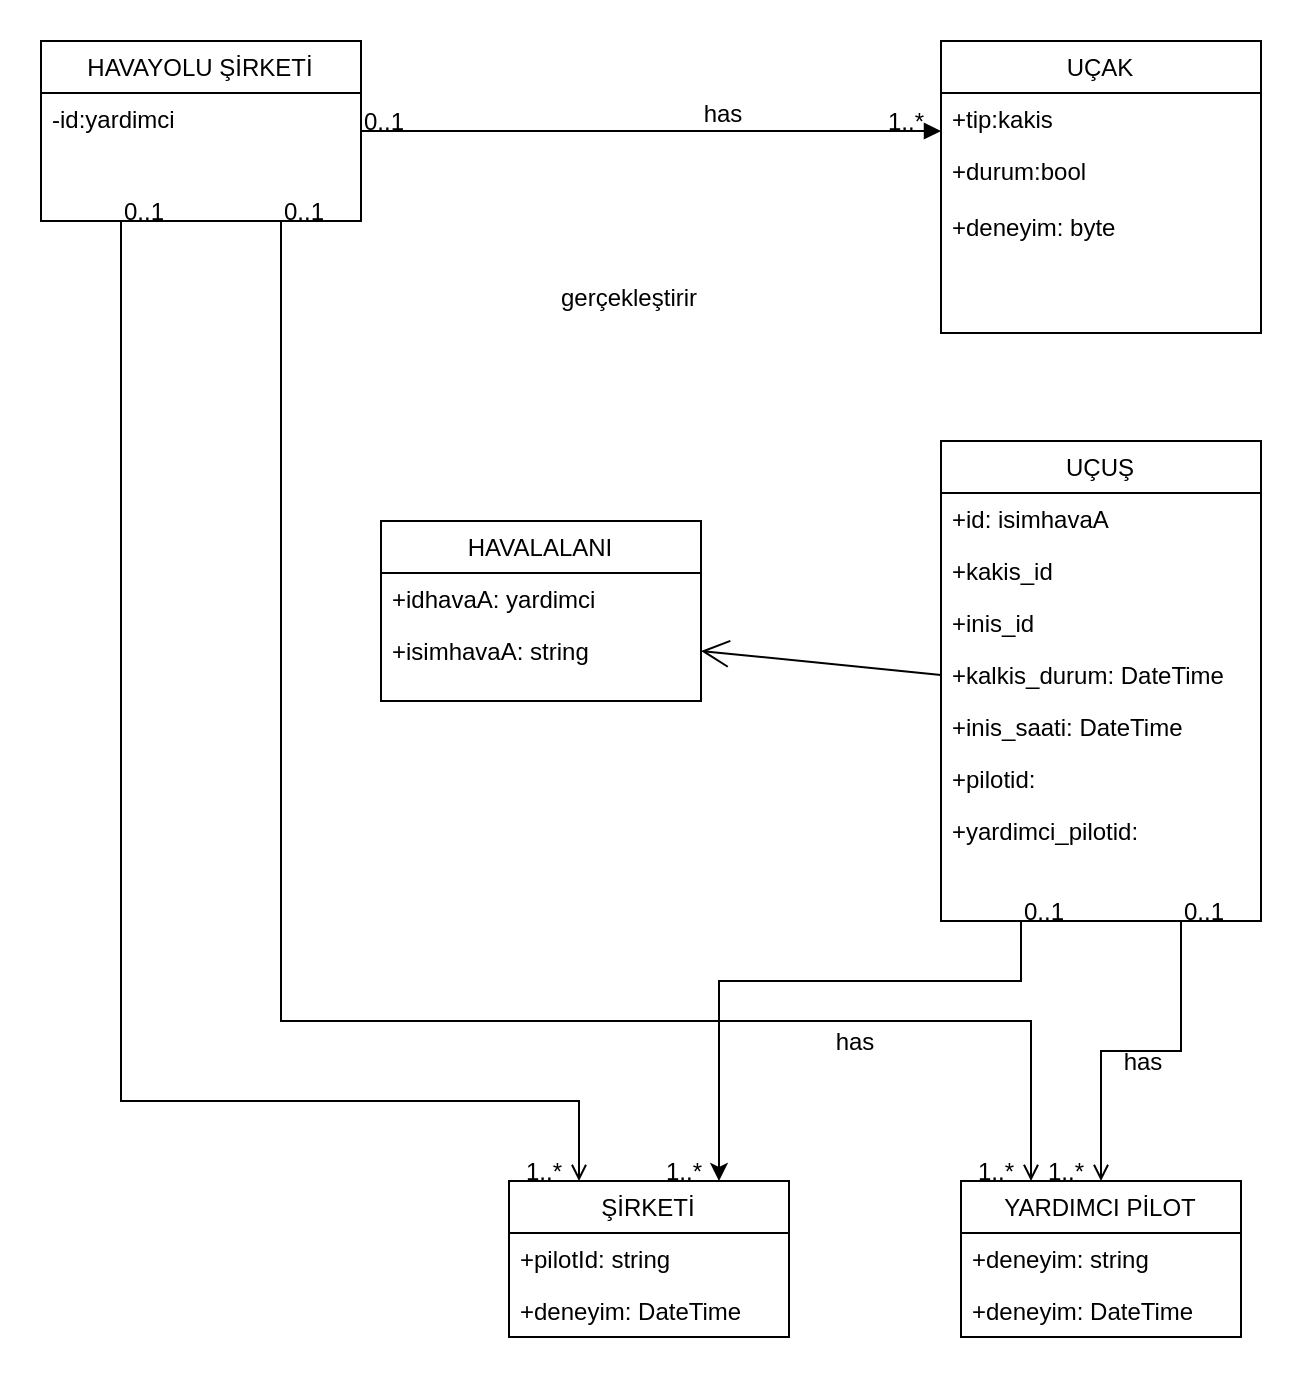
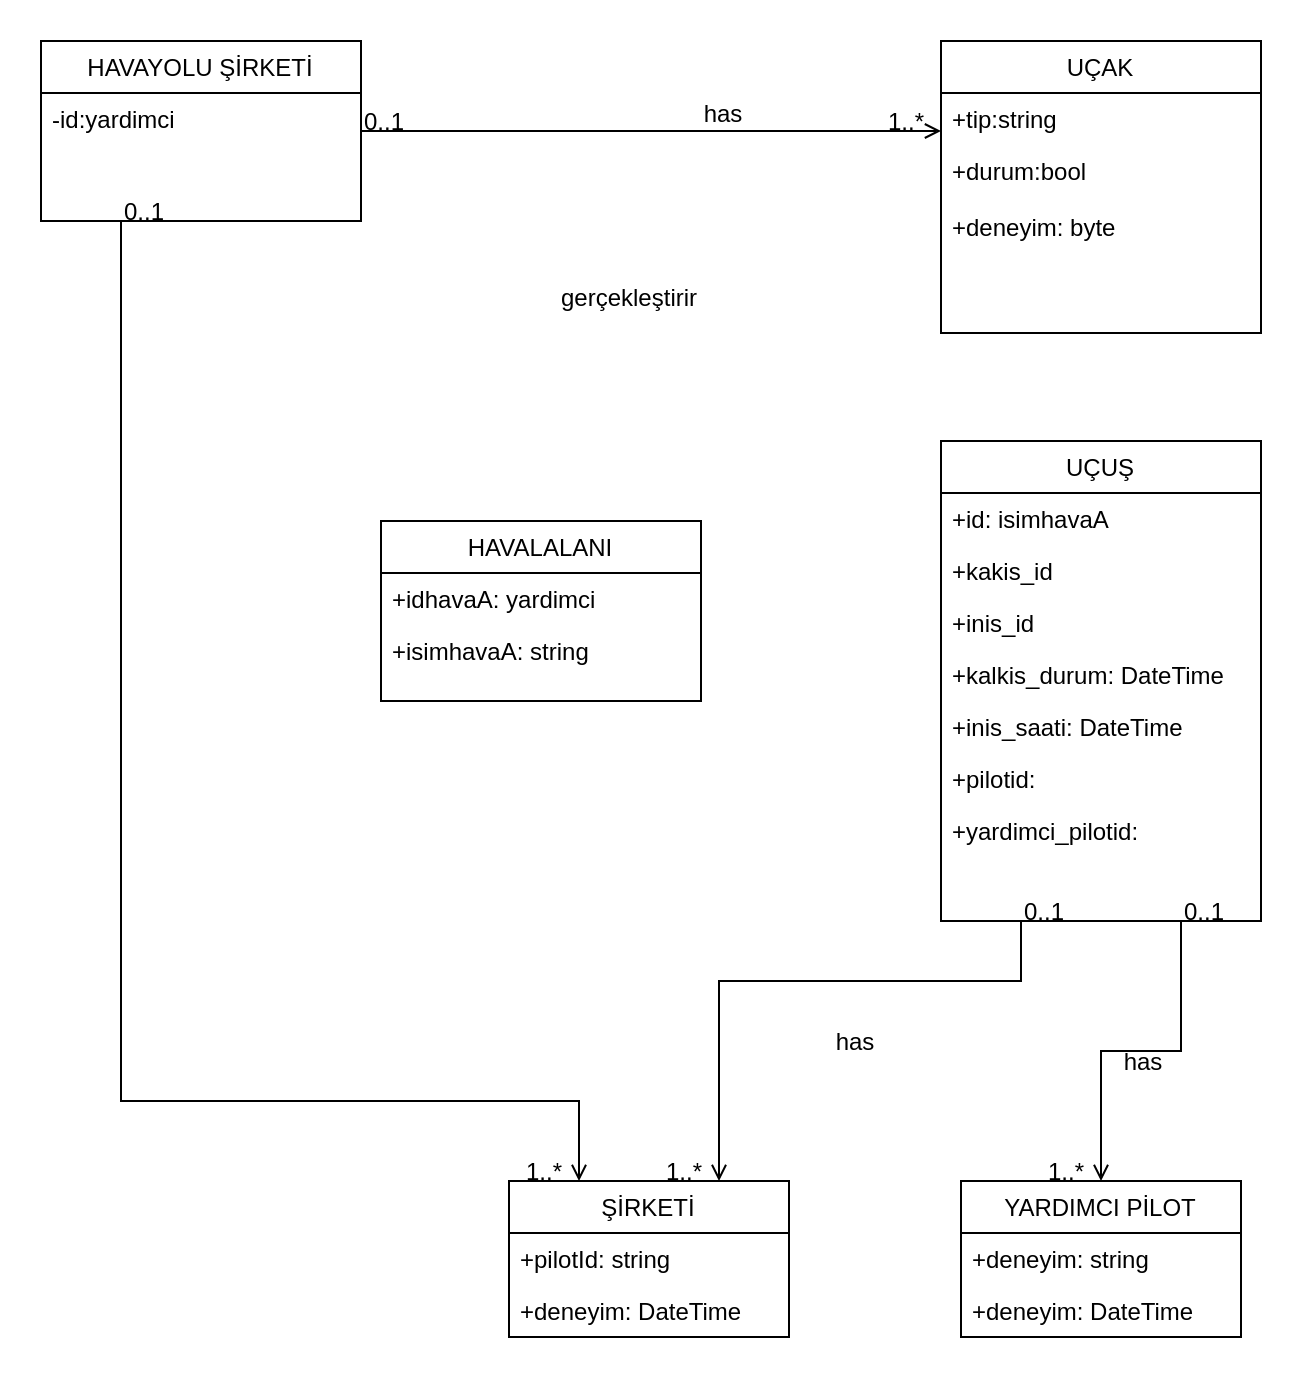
- <mxCell id="16" value="+tip:kakis" style="text;align=left;verticalAlign=top;spacingLeft=4;spacingRight=4;overflow=hidden;rotatable=0;points=[[0,0.5],[1,0.5]];portConstraint=eastwest;rounded=0;shadow=0;html=0;" parent="15" vertex="1"><mxGeometry y="26" width="160" height="26" as="geometry" /></mxCell>
+ <mxCell id="16" value="+tip:string" style="text;align=left;verticalAlign=top;spacingLeft=4;spacingRight=4;overflow=hidden;rotatable=0;points=[[0,0.5],[1,0.5]];portConstraint=eastwest;rounded=0;shadow=0;html=0;" parent="15" vertex="1"><mxGeometry y="26" width="160" height="26" as="geometry" /></mxCell>
- <mxCell id="19" value="" style="endArrow=block;shadow=0;strokeWidth=1;rounded=0;endFill=1;edgeStyle=elbowEdgeStyle;elbow=vertical;" parent="1" source="2" target="15" edge="1"><mxGeometry x="0.5" y="41" relative="1" as="geometry"><mxPoint x="290" y="92" as="sourcePoint" /><mxPoint x="450" y="92" as="targetPoint" /><mxPoint x="-40" y="32" as="offset" /></mxGeometry></mxCell>
+ <mxCell id="19" value="" style="endArrow=open;shadow=0;strokeWidth=1;rounded=0;endFill=1;edgeStyle=elbowEdgeStyle;elbow=vertical;" parent="1" source="2" target="15" edge="1"><mxGeometry x="0.5" y="41" relative="1" as="geometry"><mxPoint x="290" y="92" as="sourcePoint" /><mxPoint x="450" y="92" as="targetPoint" /><mxPoint x="-40" y="32" as="offset" /></mxGeometry></mxCell>
- <mxCell id="44" value="" style="endArrow=open;endFill=1;endSize=12;html=1;rounded=0;exitX=0;exitY=0.5;exitDx=0;exitDy=0;entryX=1;entryY=0.5;entryDx=0;entryDy=0;" edge="1" parent="1" source="11" target="6"><mxGeometry width="160" relative="1" as="geometry"><mxPoint x="230" y="420" as="sourcePoint" /><mxPoint x="390" y="420" as="targetPoint" /></mxGeometry></mxCell>
- <mxCell id="41" value="" style="endArrow=open;shadow=0;strokeWidth=1;rounded=0;endFill=1;edgeStyle=elbowEdgeStyle;elbow=vertical;exitX=0.75;exitY=1;exitDx=0;exitDy=0;entryX=0.25;entryY=0;entryDx=0;entryDy=0;" edge="1" parent="1" source="2" target="26"><mxGeometry x="0.5" y="41" relative="1" as="geometry"><mxPoint x="170" y="220" as="sourcePoint" /><mxPoint x="19" y="350" as="targetPoint" /><mxPoint x="-40" y="32" as="offset" /><Array as="points"><mxPoint x="490" y="510" /><mxPoint x="440" y="490" /><mxPoint x="430" y="380" /><mxPoint x="280" y="330" /><mxPoint x="20" y="310" /></Array></mxGeometry></mxCell>
- <mxCell id="42" value="0..1" style="resizable=0;align=left;verticalAlign=bottom;labelBackgroundColor=none;fontSize=12;" connectable="0" vertex="1" parent="41"><mxGeometry x="-1" relative="1" as="geometry"><mxPoint y="4" as="offset" /></mxGeometry></mxCell>
- <mxCell id="43" value="1..*" style="resizable=0;align=right;verticalAlign=bottom;labelBackgroundColor=none;fontSize=12;" connectable="0" vertex="1" parent="41"><mxGeometry x="1" relative="1" as="geometry"><mxPoint x="-7" y="4" as="offset" /></mxGeometry></mxCell>
- <mxCell id="30" value="" style="endArrow=classic;shadow=0;strokeWidth=1;rounded=0;endFill=1;edgeStyle=elbowEdgeStyle;elbow=vertical;exitX=0.25;exitY=1;exitDx=0;exitDy=0;entryX=0.75;entryY=0;entryDx=0;entryDy=0;" edge="1" parent="1" source="7" target="23"><mxGeometry x="0.5" y="41" relative="1" as="geometry"><mxPoint x="210" y="485" as="sourcePoint" /><mxPoint x="500" y="485" as="targetPoint" /><mxPoint x="-40" y="32" as="offset" /><Array as="points"><mxPoint x="470" y="490" /><mxPoint x="350" y="530" /><mxPoint x="360" y="550" /></Array></mxGeometry></mxCell>
+ <mxCell id="30" value="" style="endArrow=open;shadow=0;strokeWidth=1;rounded=0;endFill=1;edgeStyle=elbowEdgeStyle;elbow=vertical;exitX=0.25;exitY=1;exitDx=0;exitDy=0;entryX=0.75;entryY=0;entryDx=0;entryDy=0;" edge="1" parent="1" source="7" target="23"><mxGeometry x="0.5" y="41" relative="1" as="geometry"><mxPoint x="210" y="485" as="sourcePoint" /><mxPoint x="500" y="485" as="targetPoint" /><mxPoint x="-40" y="32" as="offset" /><Array as="points"><mxPoint x="470" y="490" /><mxPoint x="350" y="530" /><mxPoint x="360" y="550" /></Array></mxGeometry></mxCell>
